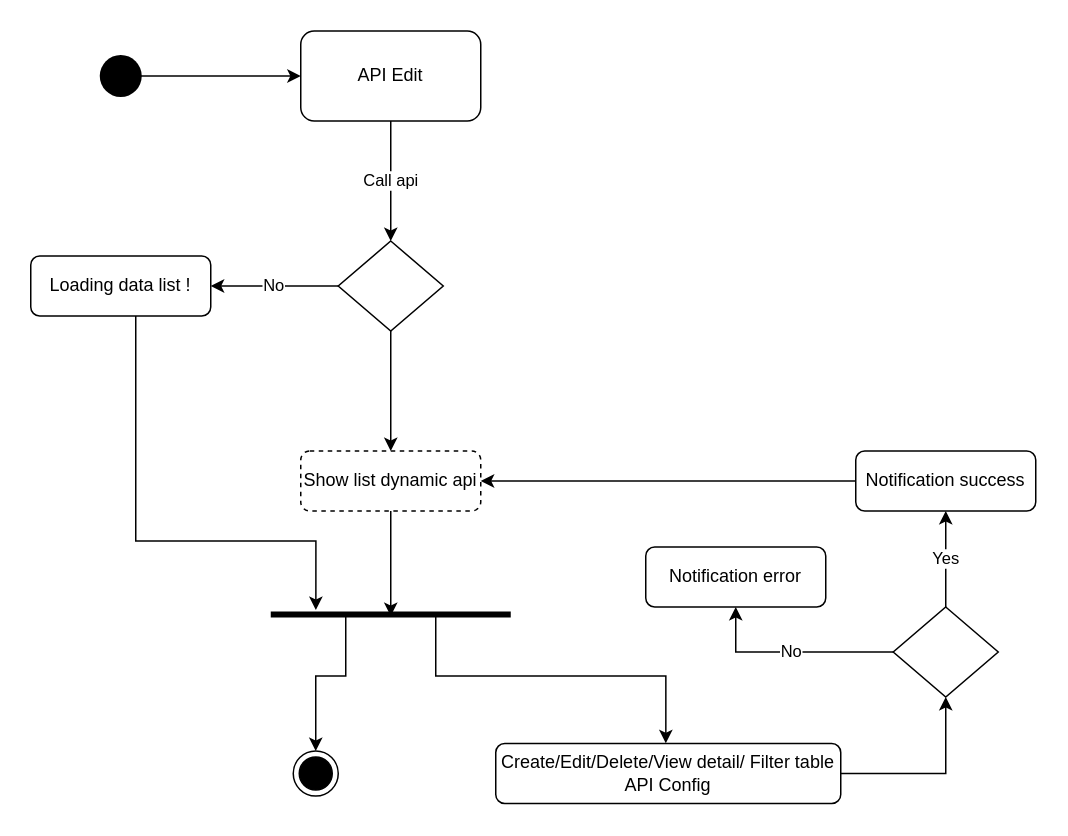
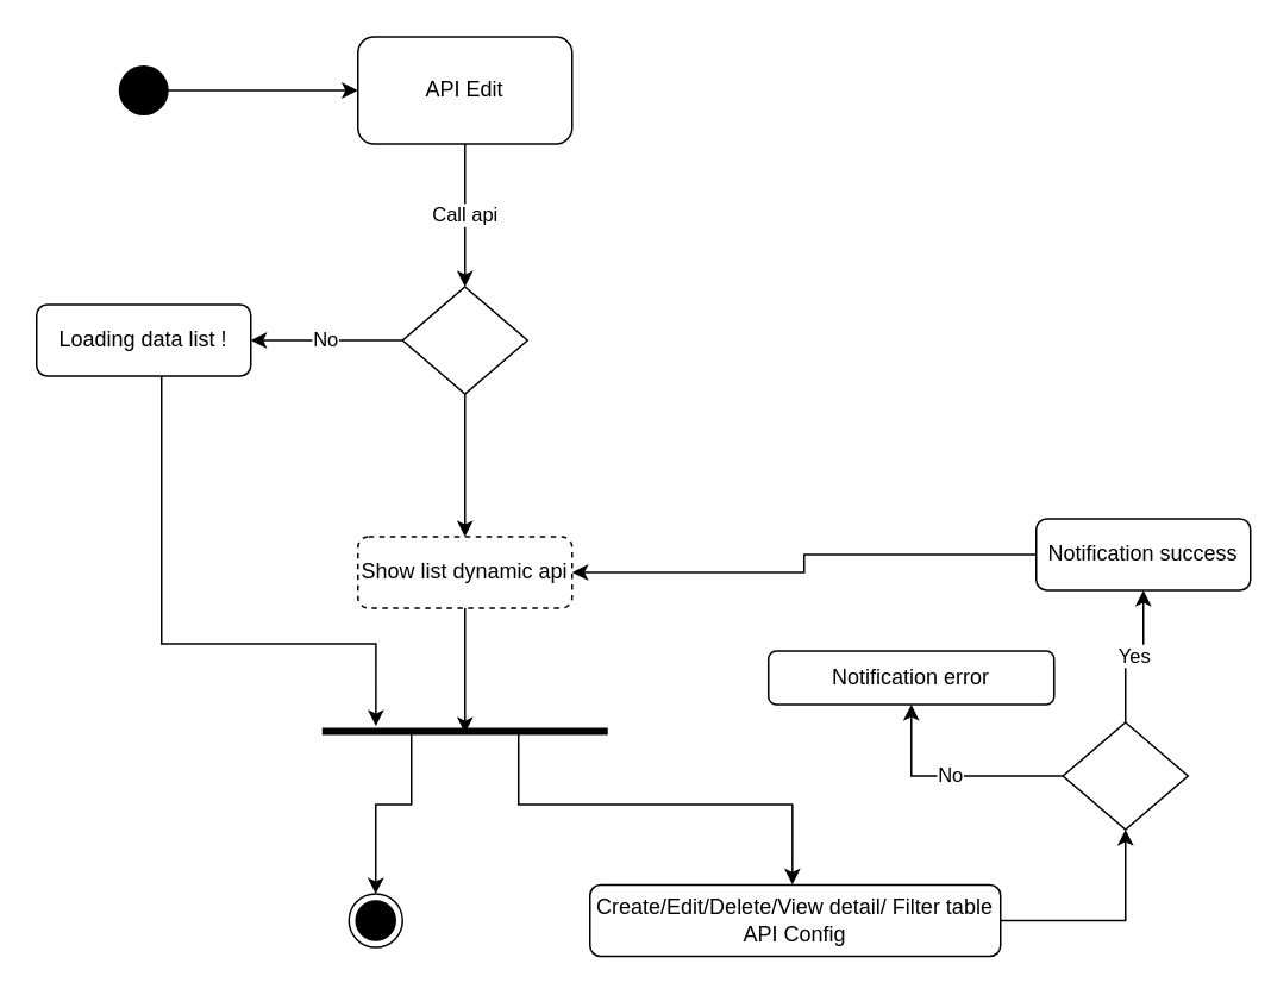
- <mxCell id="21" value="Notification success" style="rounded=1;whiteSpace=wrap;html=1;fontFamily=Helvetica;strokeWidth=1;" vertex="1" parent="1"><mxGeometry x="570" y="300" width="120" height="40" as="geometry" /></mxCell>
+ <mxCell id="21" value="Notification success" style="rounded=1;whiteSpace=wrap;html=1;fontFamily=Helvetica;strokeWidth=1;" vertex="1" parent="1"><mxGeometry x="580" y="290" width="120" height="40" as="geometry" /></mxCell>
- <mxCell id="19" value="Notification error" style="rounded=1;whiteSpace=wrap;html=1;fontFamily=Helvetica;strokeWidth=1;" vertex="1" parent="1"><mxGeometry x="430" y="364" width="120" height="40" as="geometry" /></mxCell>
+ <mxCell id="19" value="Notification error" style="rounded=1;whiteSpace=wrap;html=1;fontFamily=Helvetica;strokeWidth=1;" vertex="1" parent="1"><mxGeometry x="430" y="364" width="160" height="30" as="geometry" /></mxCell>
